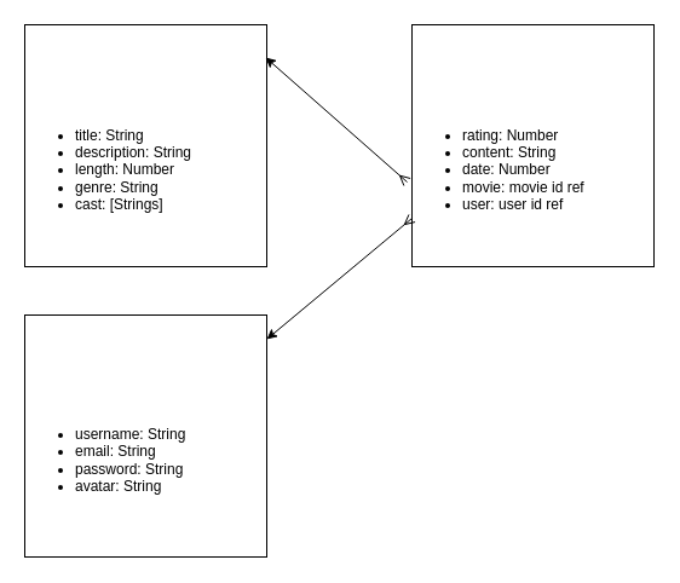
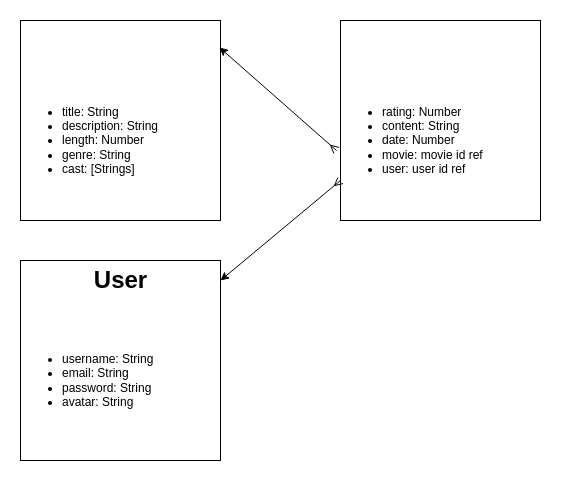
+ <mxCell id="8" value="User" style="text;strokeColor=none;fillColor=none;html=1;fontSize=24;fontStyle=1;verticalAlign=middle;align=center;" parent="1" vertex="1"><mxGeometry x="70" y="260" width="100" height="40" as="geometry" /></mxCell>
